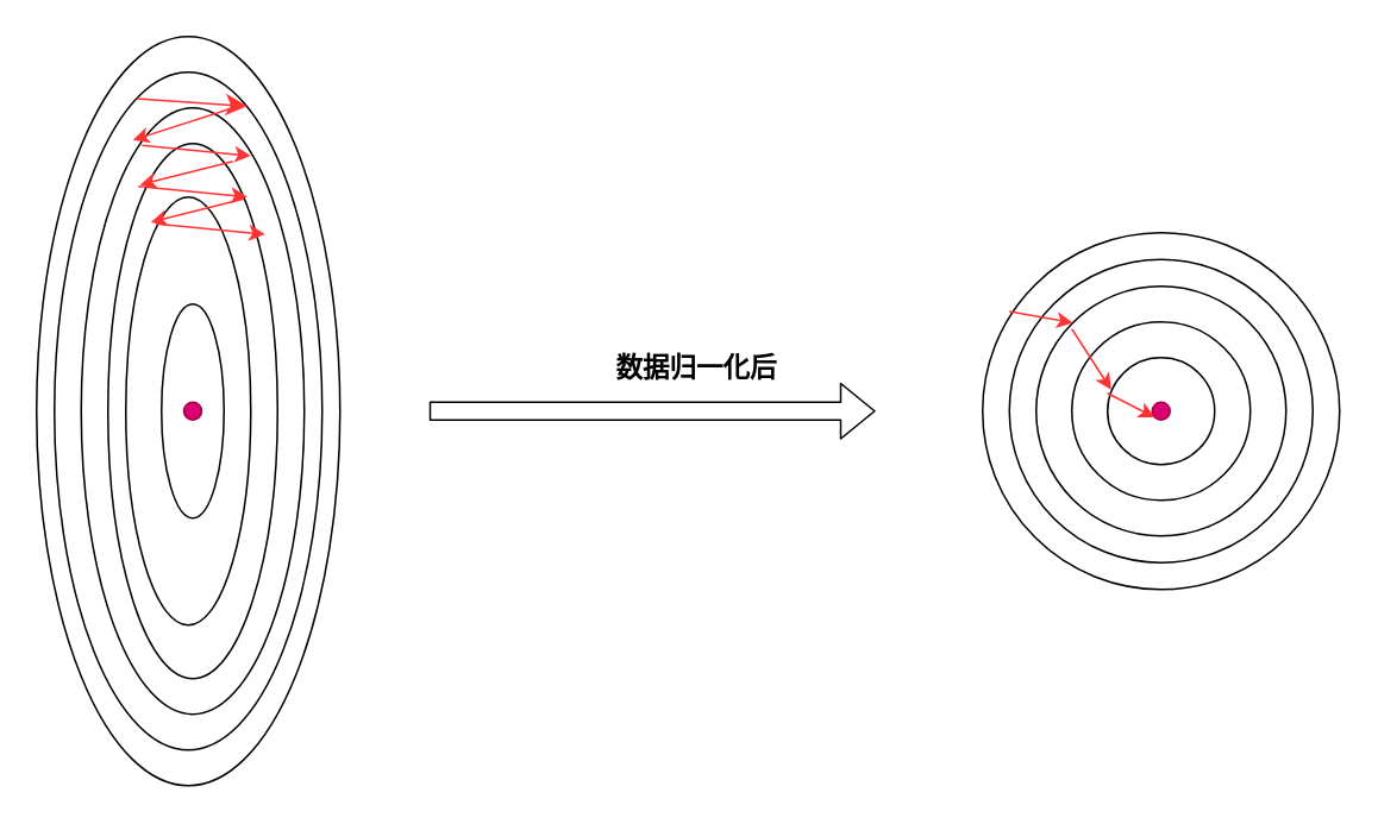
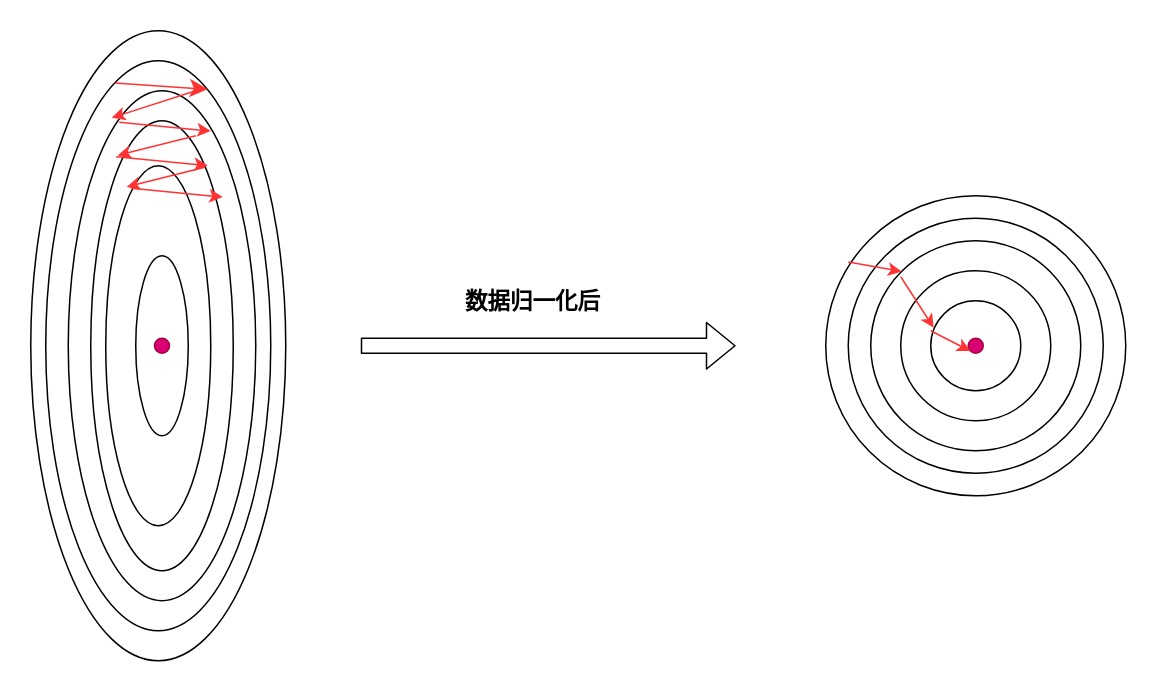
- <mxCell id="26" value="数据归一化后" style="text;html=1;strokeColor=none;fillColor=none;align=center;verticalAlign=middle;whiteSpace=wrap;rounded=0;strokeWidth=2;fontStyle=1;fontSize=15;" vertex="1" parent="1"><mxGeometry x="335" y="185" width="110" height="40" as="geometry" /></mxCell>
+ <mxCell id="26" value="数据归一化后" style="text;html=1;strokeColor=none;fillColor=none;align=center;verticalAlign=middle;whiteSpace=wrap;rounded=0;strokeWidth=2;fontStyle=1;fontSize=15;" vertex="1" parent="1"><mxGeometry x="300" y="180" width="110" height="40" as="geometry" /></mxCell>
